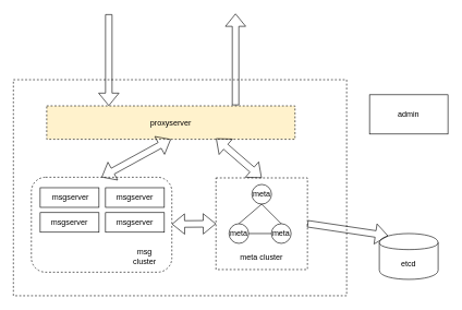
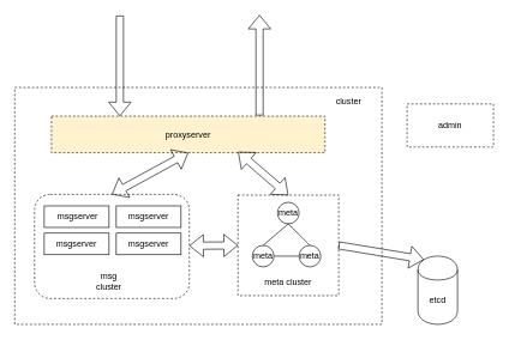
+ <mxCell id="12" value="cluster&lt;br&gt;" style="text;html=1;strokeColor=none;fillColor=none;align=center;verticalAlign=middle;whiteSpace=wrap;rounded=0;" vertex="1" parent="1"><mxGeometry x="464" y="131" width="40" height="20" as="geometry" /></mxCell>
- <mxCell id="15" value="admin&lt;br&gt;" style="rounded=0;whiteSpace=wrap;html=1;" vertex="1" parent="1"><mxGeometry x="565" y="144" width="120" height="60" as="geometry" /></mxCell>
+ <mxCell id="15" value="admin&lt;br&gt;" style="rounded=0;whiteSpace=wrap;html=1;dashed=1;" vertex="1" parent="1"><mxGeometry x="565" y="144" width="120" height="60" as="geometry" /></mxCell>
- <mxCell id="20" value="msg cluster&lt;br&gt;" style="text;html=1;strokeColor=none;fillColor=none;align=center;verticalAlign=middle;whiteSpace=wrap;rounded=0;dashed=1;" vertex="1" parent="1"><mxGeometry x="201" y="381" width="40" height="20" as="geometry" /></mxCell>
+ <mxCell id="20" value="msg cluster&lt;br&gt;" style="text;html=1;strokeColor=none;fillColor=none;align=center;verticalAlign=middle;whiteSpace=wrap;rounded=0;dashed=1;" vertex="1" parent="1"><mxGeometry x="131" y="381" width="40" height="20" as="geometry" /></mxCell>
- <mxCell id="13" value="etcd&lt;br&gt;" style="shape=cylinder;whiteSpace=wrap;html=1;boundedLbl=1;backgroundOutline=1;" vertex="1" parent="1"><mxGeometry x="580" y="356" width="90" height="70" as="geometry" /></mxCell>
+ <mxCell id="13" value="etcd&lt;br&gt;" style="shape=cylinder;whiteSpace=wrap;html=1;boundedLbl=1;backgroundOutline=1;" vertex="1" parent="1"><mxGeometry x="580" y="356" width="55" height="95" as="geometry" /></mxCell>
